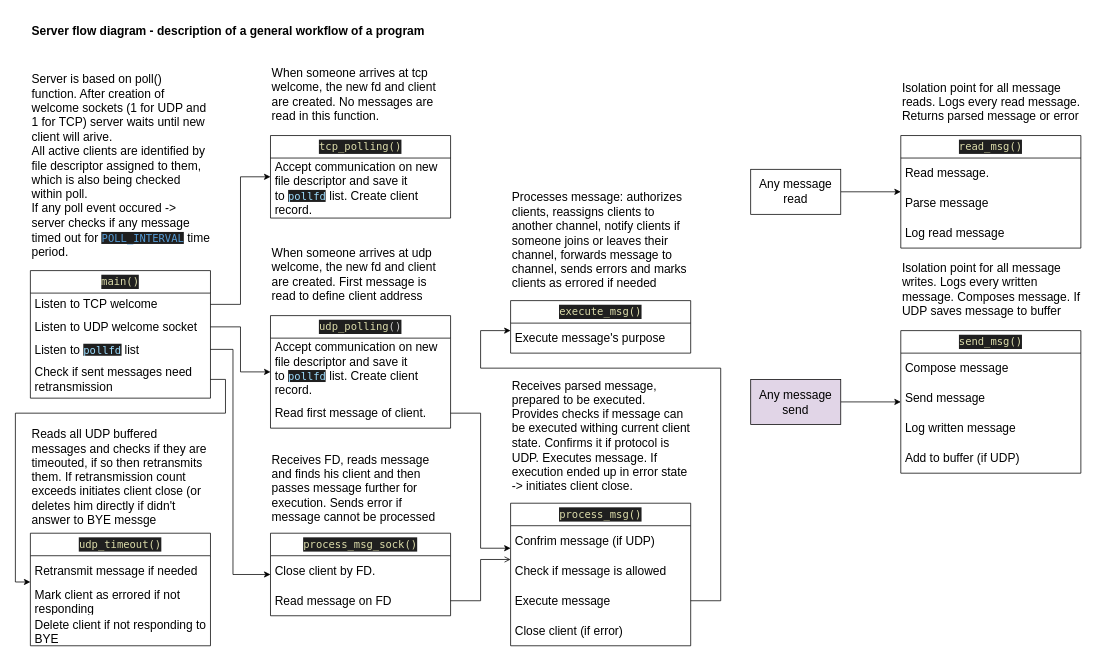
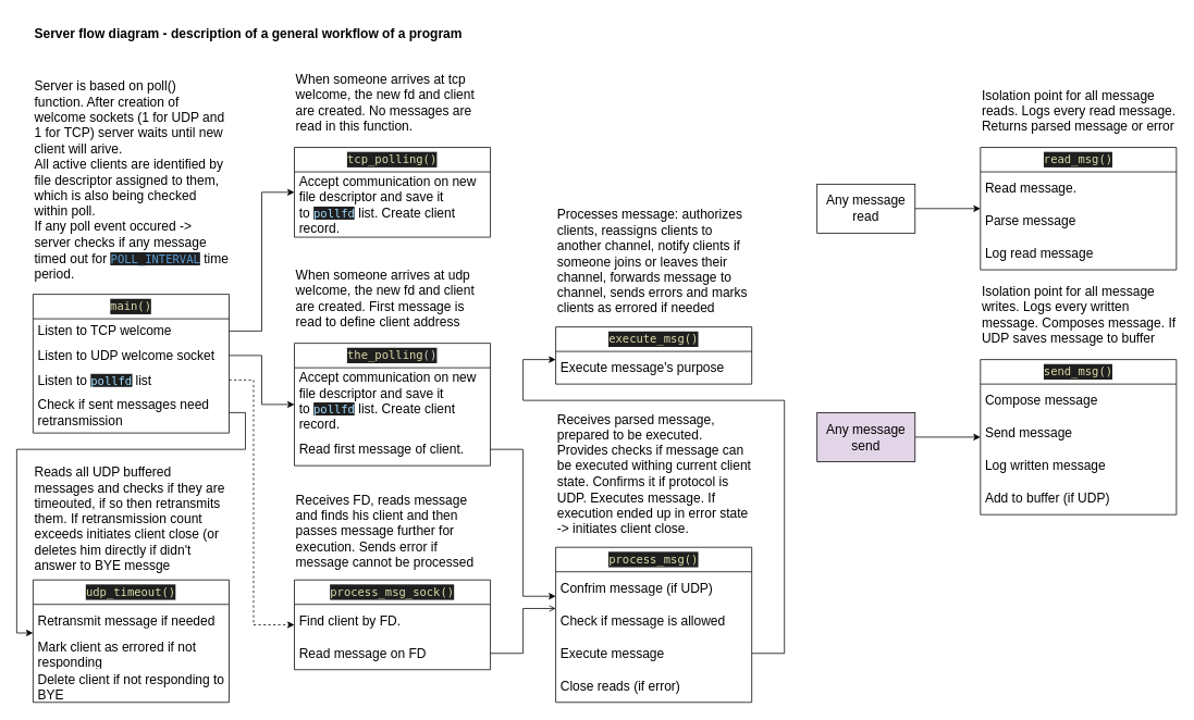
- <mxCell id="13" value="&lt;div style=&quot;font-family: &amp;quot;Droid Sans Mono&amp;quot;, &amp;quot;monospace&amp;quot;, monospace; font-size: 14px; line-height: 19px; white-space: pre;&quot;&gt;&lt;div style=&quot;color: rgb(204, 204, 204); background-color: rgb(31, 31, 31); line-height: 19px;&quot;&gt;&lt;span style=&quot;color: #dcdcaa;&quot;&gt;udp_polling&lt;/span&gt;()&lt;/div&gt;&lt;/div&gt;" style="swimlane;fontStyle=0;childLayout=stackLayout;horizontal=1;startSize=30;horizontalStack=0;resizeParent=1;resizeParentMax=0;resizeLast=0;collapsible=1;marginBottom=0;whiteSpace=wrap;html=1;" vertex="1" parent="1"><mxGeometry x="360" y="420" width="240" height="150" as="geometry" /></mxCell>
+ <mxCell id="13" value="&lt;div style=&quot;font-family: &amp;quot;Droid Sans Mono&amp;quot;, &amp;quot;monospace&amp;quot;, monospace; font-size: 14px; line-height: 19px; white-space: pre;&quot;&gt;&lt;div style=&quot;color: rgb(204, 204, 204); background-color: rgb(31, 31, 31); line-height: 19px;&quot;&gt;&lt;span style=&quot;color: #dcdcaa;&quot;&gt;the_polling&lt;/span&gt;()&lt;/div&gt;&lt;/div&gt;" style="swimlane;fontStyle=0;childLayout=stackLayout;horizontal=1;startSize=30;horizontalStack=0;resizeParent=1;resizeParentMax=0;resizeLast=0;collapsible=1;marginBottom=0;whiteSpace=wrap;html=1;" vertex="1" parent="1"><mxGeometry x="360" y="420" width="240" height="150" as="geometry" /></mxCell>
- <mxCell id="30" style="edgeStyle=orthogonalEdgeStyle;rounded=0;orthogonalLoop=1;jettySize=auto;html=1;exitX=1;exitY=0.5;exitDx=0;exitDy=0;" edge="1" parent="1" source="7" target="25"><mxGeometry relative="1" as="geometry"><Array as="points"><mxPoint x="310" y="465" /><mxPoint x="310" y="765" /></Array></mxGeometry></mxCell>
+ <mxCell id="30" style="edgeStyle=orthogonalEdgeStyle;rounded=0;orthogonalLoop=1;jettySize=auto;html=1;exitX=1;exitY=0.5;exitDx=0;exitDy=0;dashed=1;" edge="1" parent="1" source="7" target="25"><mxGeometry relative="1" as="geometry"><Array as="points"><mxPoint x="310" y="465" /><mxPoint x="310" y="765" /></Array></mxGeometry></mxCell>
- <mxCell id="26" value="&lt;span style=&quot;font-size: 16px;&quot;&gt;Close client by FD.&lt;/span&gt;" style="text;strokeColor=none;fillColor=none;align=left;verticalAlign=middle;spacingLeft=4;spacingRight=4;overflow=hidden;points=[[0,0.5],[1,0.5]];portConstraint=eastwest;rotatable=0;whiteSpace=wrap;html=1;" vertex="1" parent="25"><mxGeometry y="30" width="240" height="40" as="geometry" /></mxCell>
+ <mxCell id="26" value="&lt;span style=&quot;font-size: 16px;&quot;&gt;Find client by FD.&lt;/span&gt;" style="text;strokeColor=none;fillColor=none;align=left;verticalAlign=middle;spacingLeft=4;spacingRight=4;overflow=hidden;points=[[0,0.5],[1,0.5]];portConstraint=eastwest;rotatable=0;whiteSpace=wrap;html=1;" vertex="1" parent="25"><mxGeometry y="30" width="240" height="40" as="geometry" /></mxCell>
- <mxCell id="22" value="&lt;span style=&quot;font-size: 16px;&quot;&gt;Close client (if error)&lt;/span&gt;" style="text;strokeColor=none;fillColor=none;align=left;verticalAlign=middle;spacingLeft=4;spacingRight=4;overflow=hidden;points=[[0,0.5],[1,0.5]];portConstraint=eastwest;rotatable=0;whiteSpace=wrap;html=1;" vertex="1" parent="18"><mxGeometry y="150" width="240" height="40" as="geometry" /></mxCell>
+ <mxCell id="22" value="&lt;span style=&quot;font-size: 16px;&quot;&gt;Close reads (if error)&lt;/span&gt;" style="text;strokeColor=none;fillColor=none;align=left;verticalAlign=middle;spacingLeft=4;spacingRight=4;overflow=hidden;points=[[0,0.5],[1,0.5]];portConstraint=eastwest;rotatable=0;whiteSpace=wrap;html=1;" vertex="1" parent="18"><mxGeometry y="150" width="240" height="40" as="geometry" /></mxCell>
